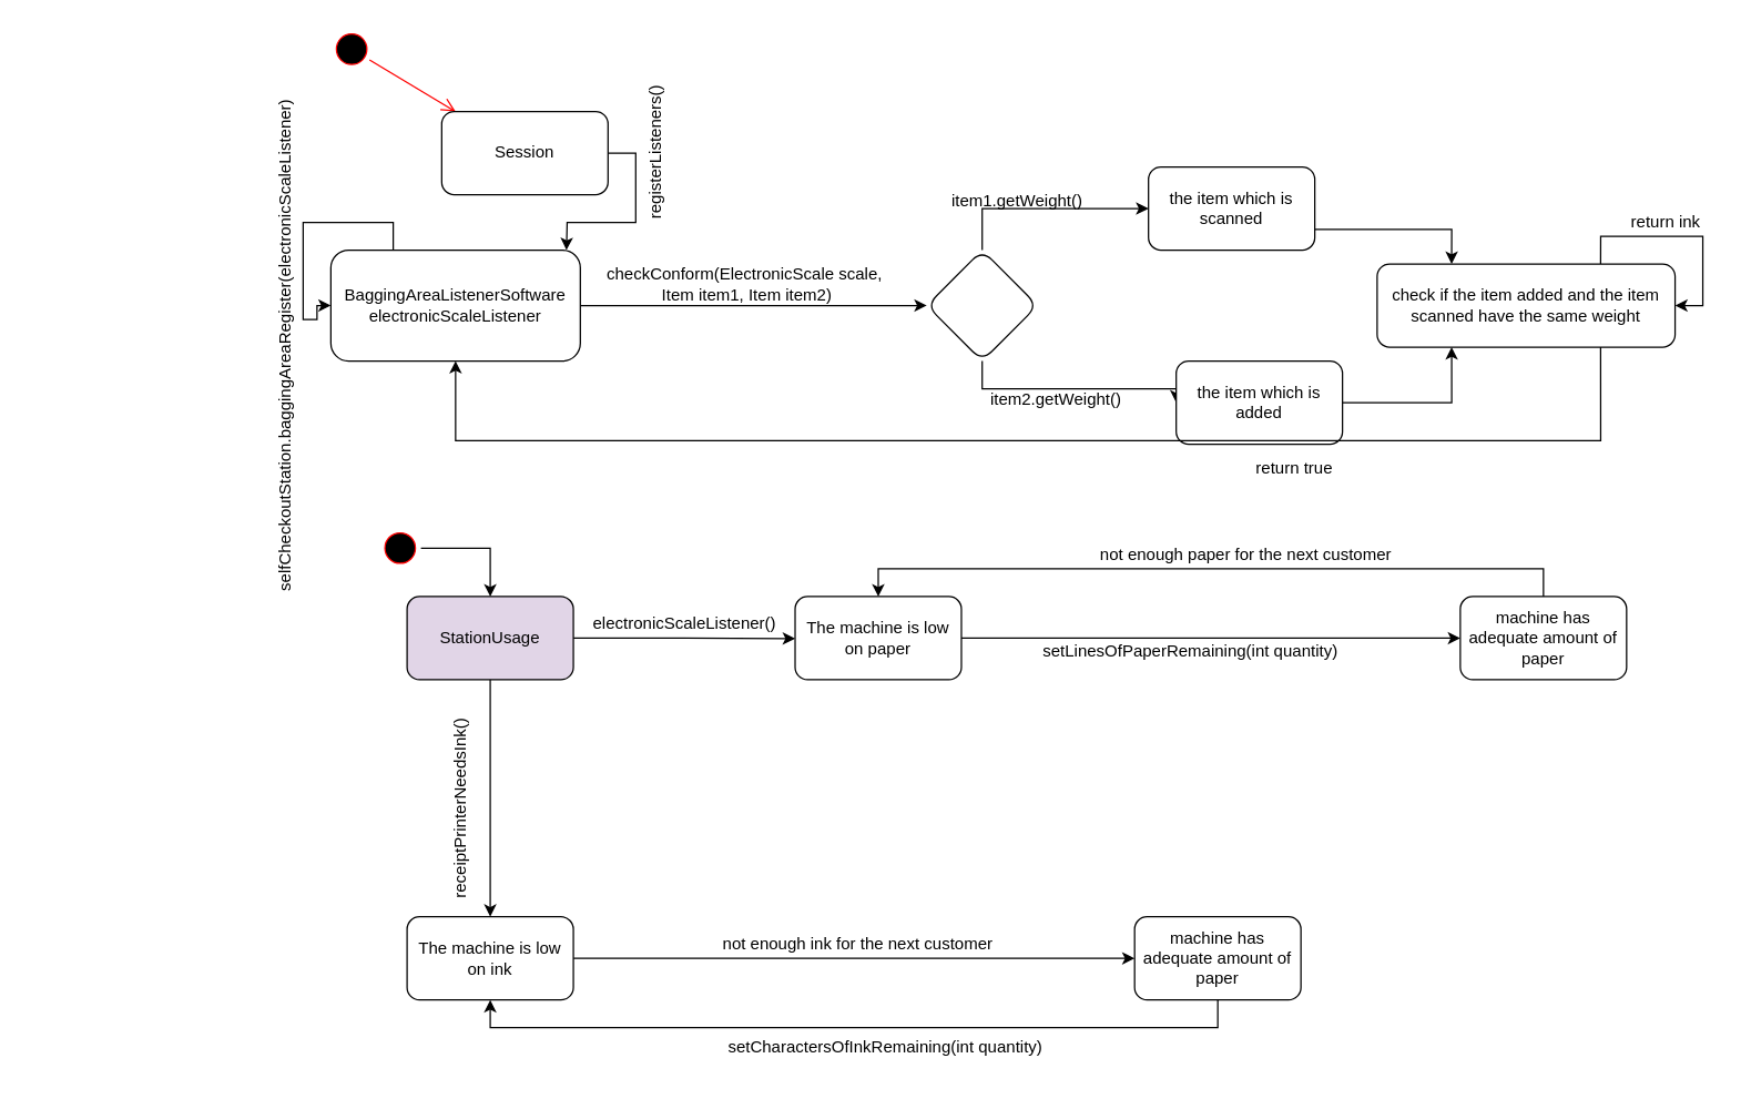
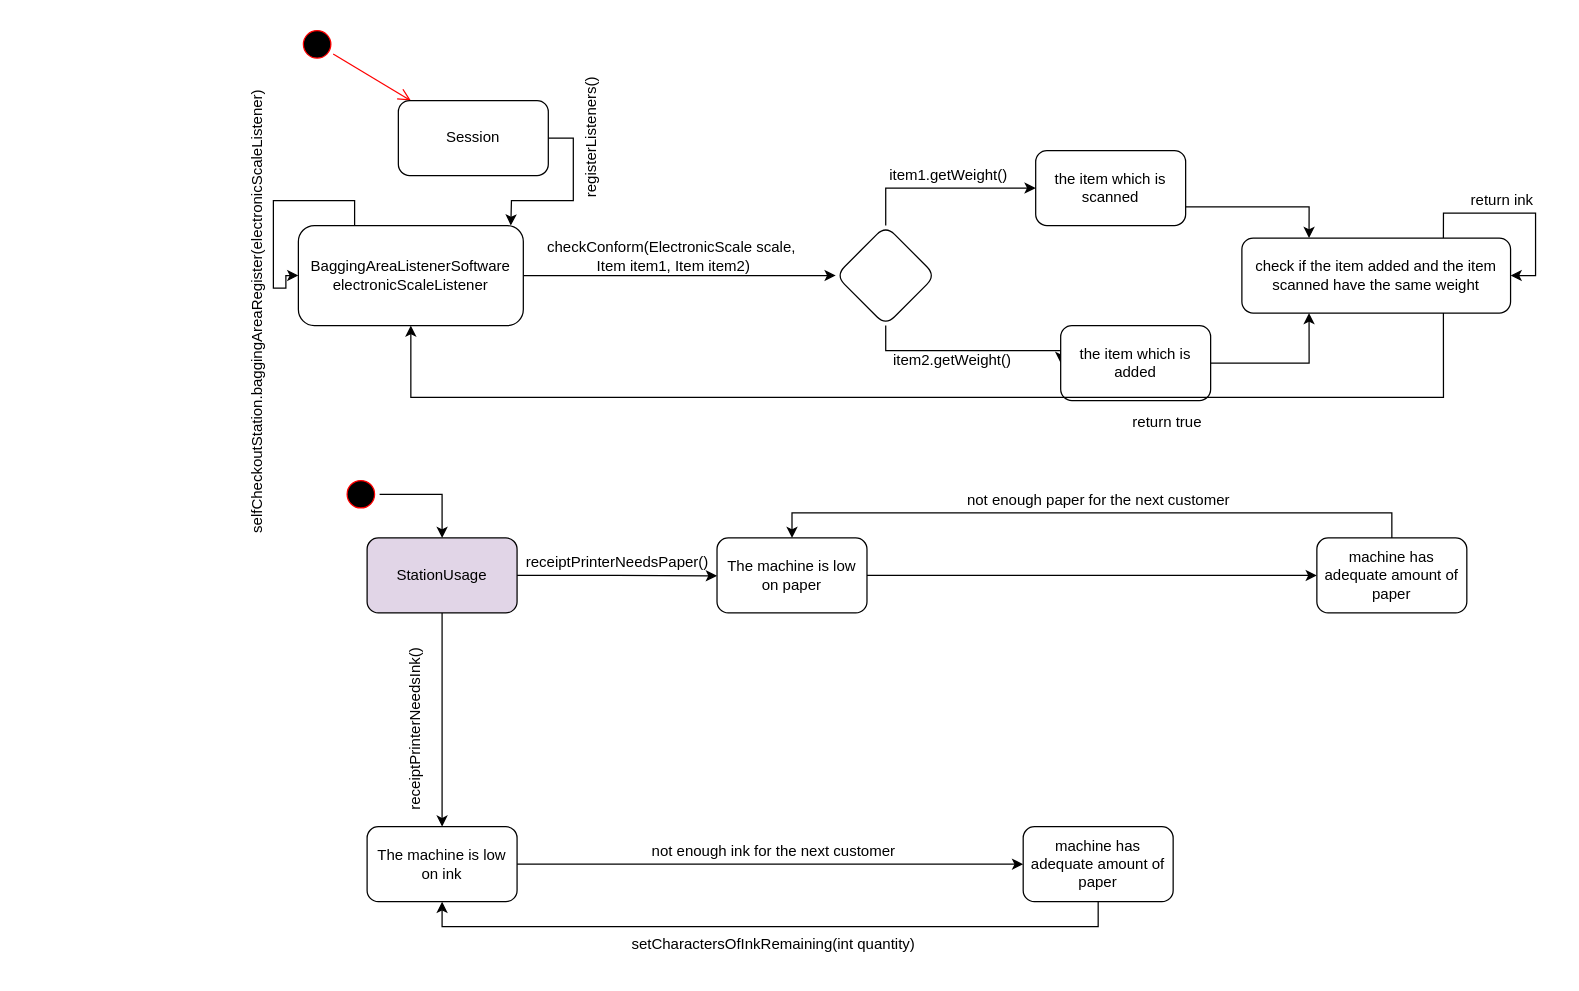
- <mxCell id="19" value="item1.getWeight()" style="text;html=1;align=center;verticalAlign=middle;resizable=0;points=[];autosize=1;strokeColor=none;" parent="1" vertex="1"><mxGeometry x="678" y="135" width="110" height="20" as="geometry" /></mxCell>
+ <mxCell id="19" value="item1.getWeight()" style="text;html=1;align=center;verticalAlign=middle;resizable=0;points=[];autosize=1;strokeColor=none;" parent="1" vertex="1"><mxGeometry x="703" y="130" width="110" height="20" as="geometry" /></mxCell>
- <mxCell id="38" value="not enough paper for the next customer" style="text;html=1;align=center;verticalAlign=middle;resizable=0;points=[];autosize=1;strokeColor=none;" parent="1" vertex="1"><mxGeometry x="783" y="390" width="230" height="20" as="geometry" /></mxCell>
+ <mxCell id="38" value="not enough paper for the next customer" style="text;html=1;align=center;verticalAlign=middle;resizable=0;points=[];autosize=1;strokeColor=none;" parent="1" vertex="1"><mxGeometry x="763" y="390" width="230" height="20" as="geometry" /></mxCell>
- <mxCell id="41" value="electronicScaleListener()" style="text;html=1;align=center;verticalAlign=middle;resizable=0;points=[];autosize=1;strokeColor=none;" parent="1" vertex="1"><mxGeometry x="413" y="440" width="160" height="20" as="geometry" /></mxCell>
+ <mxCell id="41" value="receiptPrinterNeedsPaper()" style="text;html=1;align=center;verticalAlign=middle;resizable=0;points=[];autosize=1;strokeColor=none;" parent="1" vertex="1"><mxGeometry x="413" y="440" width="160" height="20" as="geometry" /></mxCell>
- <mxCell id="37" value="setLinesOfPaperRemaining(int quantity)" style="text;html=1;align=center;verticalAlign=middle;resizable=0;points=[];autosize=1;strokeColor=none;" parent="1" vertex="1"><mxGeometry x="743" y="460" width="230" height="20" as="geometry" /></mxCell>
- <mxCell id="39" value="setCharactersOfInkRemaining(int quantity)" style="text;whiteSpace=wrap;html=1;" parent="1" vertex="1"><mxGeometry x="523" y="741" width="250" height="30" as="geometry" /></mxCell>
+ <mxCell id="39" value="setCharactersOfInkRemaining(int quantity)" style="text;whiteSpace=wrap;html=1;" parent="1" vertex="1"><mxGeometry x="503" y="741" width="250" height="30" as="geometry" /></mxCell>
